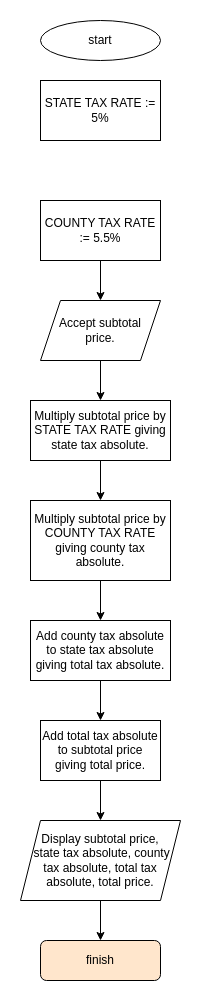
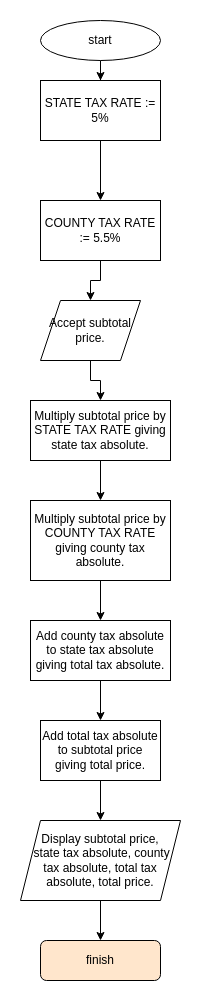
+ <mxCell id="2" style="edgeStyle=orthogonalEdgeStyle;rounded=0;orthogonalLoop=1;jettySize=auto;html=1;entryX=0.5;entryY=0;entryDx=0;entryDy=0;" edge="1" parent="1" source="3" target="6"><mxGeometry relative="1" as="geometry" /></mxCell>
+ <mxCell id="5" style="edgeStyle=orthogonalEdgeStyle;rounded=0;orthogonalLoop=1;jettySize=auto;html=1;entryX=0.5;entryY=0;entryDx=0;entryDy=0;" edge="1" parent="1" source="6" target="8"><mxGeometry relative="1" as="geometry" /></mxCell>
- <mxCell id="10" value="Accept subtotal&lt;br&gt;price." style="shape=parallelogram;perimeter=parallelogramPerimeter;whiteSpace=wrap;html=1;fixedSize=1;" vertex="1" parent="1"><mxGeometry x="40" y="300" width="120" height="60" as="geometry" /></mxCell>
+ <mxCell id="10" value="Accept subtotal&lt;br&gt;price." style="shape=parallelogram;perimeter=parallelogramPerimeter;whiteSpace=wrap;html=1;fixedSize=1;" vertex="1" parent="1"><mxGeometry x="40" y="300" width="100" height="60" as="geometry" /></mxCell>
